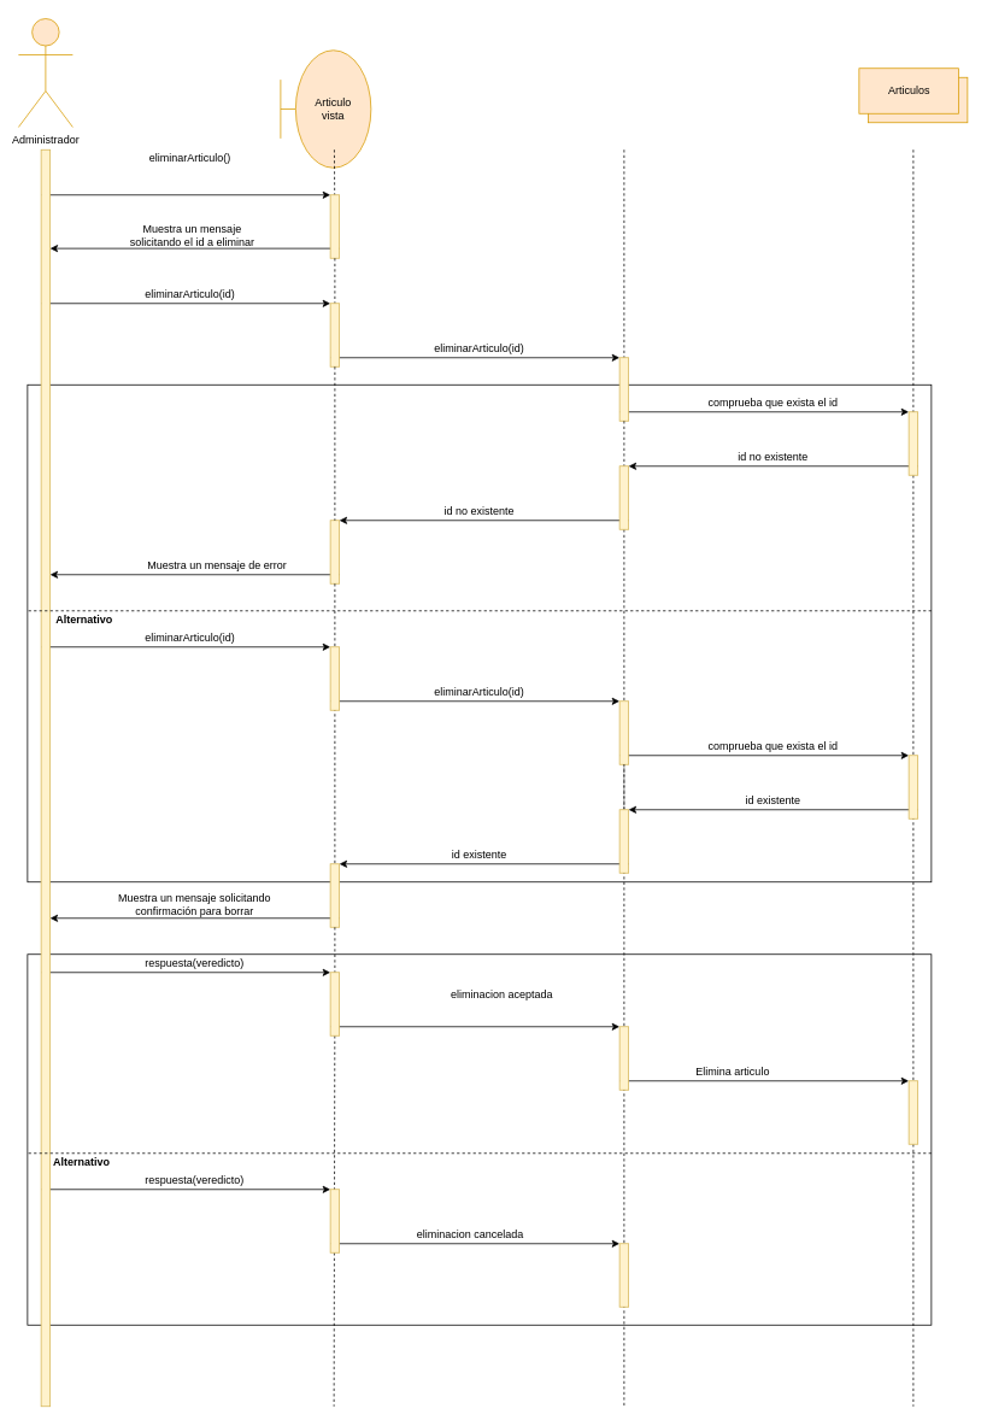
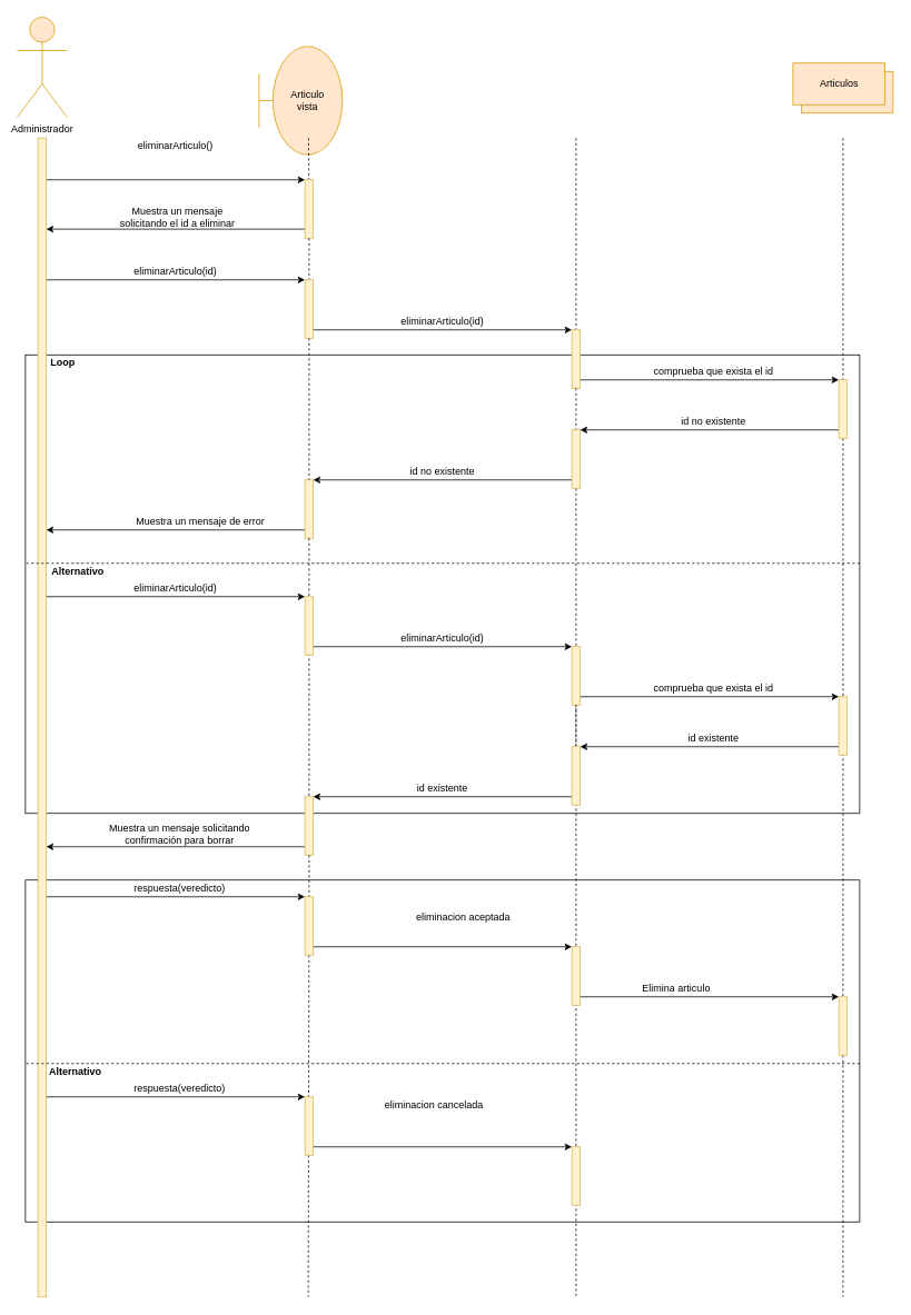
+ <mxCell id="60" value="&lt;b&gt;Loop&lt;/b&gt;" style="text;html=1;strokeColor=none;fillColor=none;align=center;verticalAlign=middle;whiteSpace=wrap;rounded=0;" vertex="1" parent="1"><mxGeometry x="55" y="425" width="40" height="20" as="geometry" /></mxCell>
- <mxCell id="78" value="eliminacion cancelada" style="text;html=1;strokeColor=none;fillColor=none;align=center;verticalAlign=middle;whiteSpace=wrap;rounded=0;" vertex="1" parent="1"><mxGeometry x="450" y="1355" width="140" height="20" as="geometry" /></mxCell>
+ <mxCell id="78" value="eliminacion cancelada" style="text;html=1;strokeColor=none;fillColor=none;align=center;verticalAlign=middle;whiteSpace=wrap;rounded=0;" vertex="1" parent="1"><mxGeometry x="450" y="1315" width="140" height="20" as="geometry" /></mxCell>
